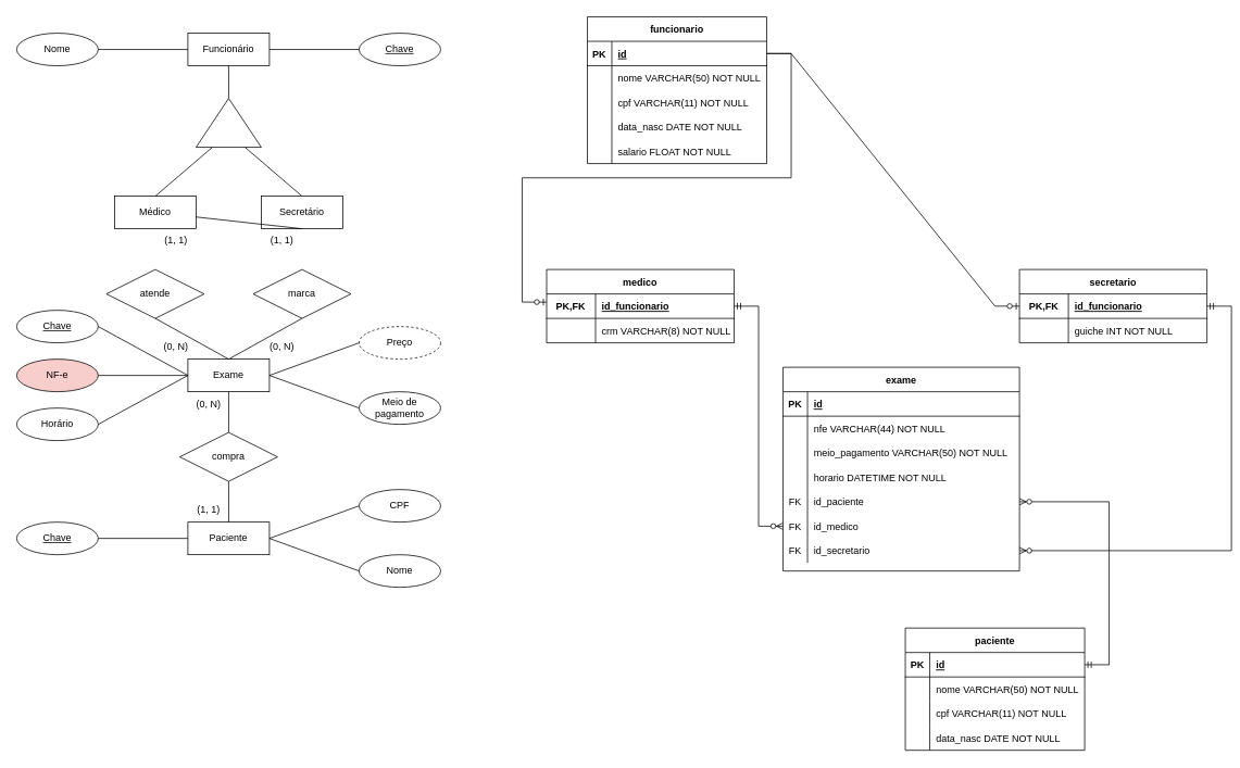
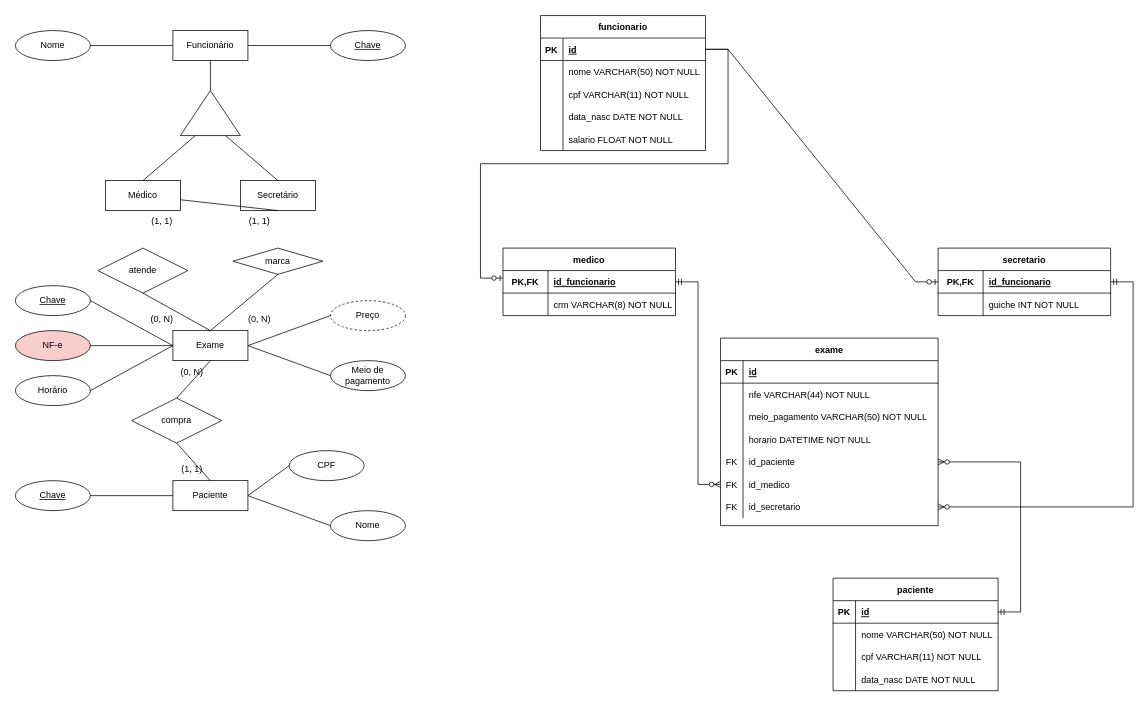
- <mxCell id="12" value="marca" style="shape=rhombus;perimeter=rhombusPerimeter;whiteSpace=wrap;html=1;align=center;fillColor=#FFFFFF;" parent="1" vertex="1"><mxGeometry x="310" y="330" width="120" height="60" as="geometry" /></mxCell>
+ <mxCell id="12" value="marca" style="shape=rhombus;perimeter=rhombusPerimeter;whiteSpace=wrap;html=1;align=center;fillColor=#FFFFFF;" parent="1" vertex="1"><mxGeometry x="310" y="330" width="120" height="35" as="geometry" /></mxCell>
- <mxCell id="15" value="compra" style="shape=rhombus;perimeter=rhombusPerimeter;whiteSpace=wrap;html=1;align=center;fillColor=#FFFFFF;" parent="1" vertex="1"><mxGeometry x="220" y="530" width="120" height="60" as="geometry" /></mxCell>
+ <mxCell id="15" value="compra" style="shape=rhombus;perimeter=rhombusPerimeter;whiteSpace=wrap;html=1;align=center;fillColor=#FFFFFF;" parent="1" vertex="1"><mxGeometry x="175" y="530" width="120" height="60" as="geometry" /></mxCell>
- <mxCell id="39" value="CPF" style="ellipse;whiteSpace=wrap;html=1;align=center;" parent="1" vertex="1"><mxGeometry x="440" y="600" width="100" height="40" as="geometry" /></mxCell>
+ <mxCell id="39" value="CPF" style="ellipse;whiteSpace=wrap;html=1;align=center;" parent="1" vertex="1"><mxGeometry x="385" y="600" width="100" height="40" as="geometry" /></mxCell>
